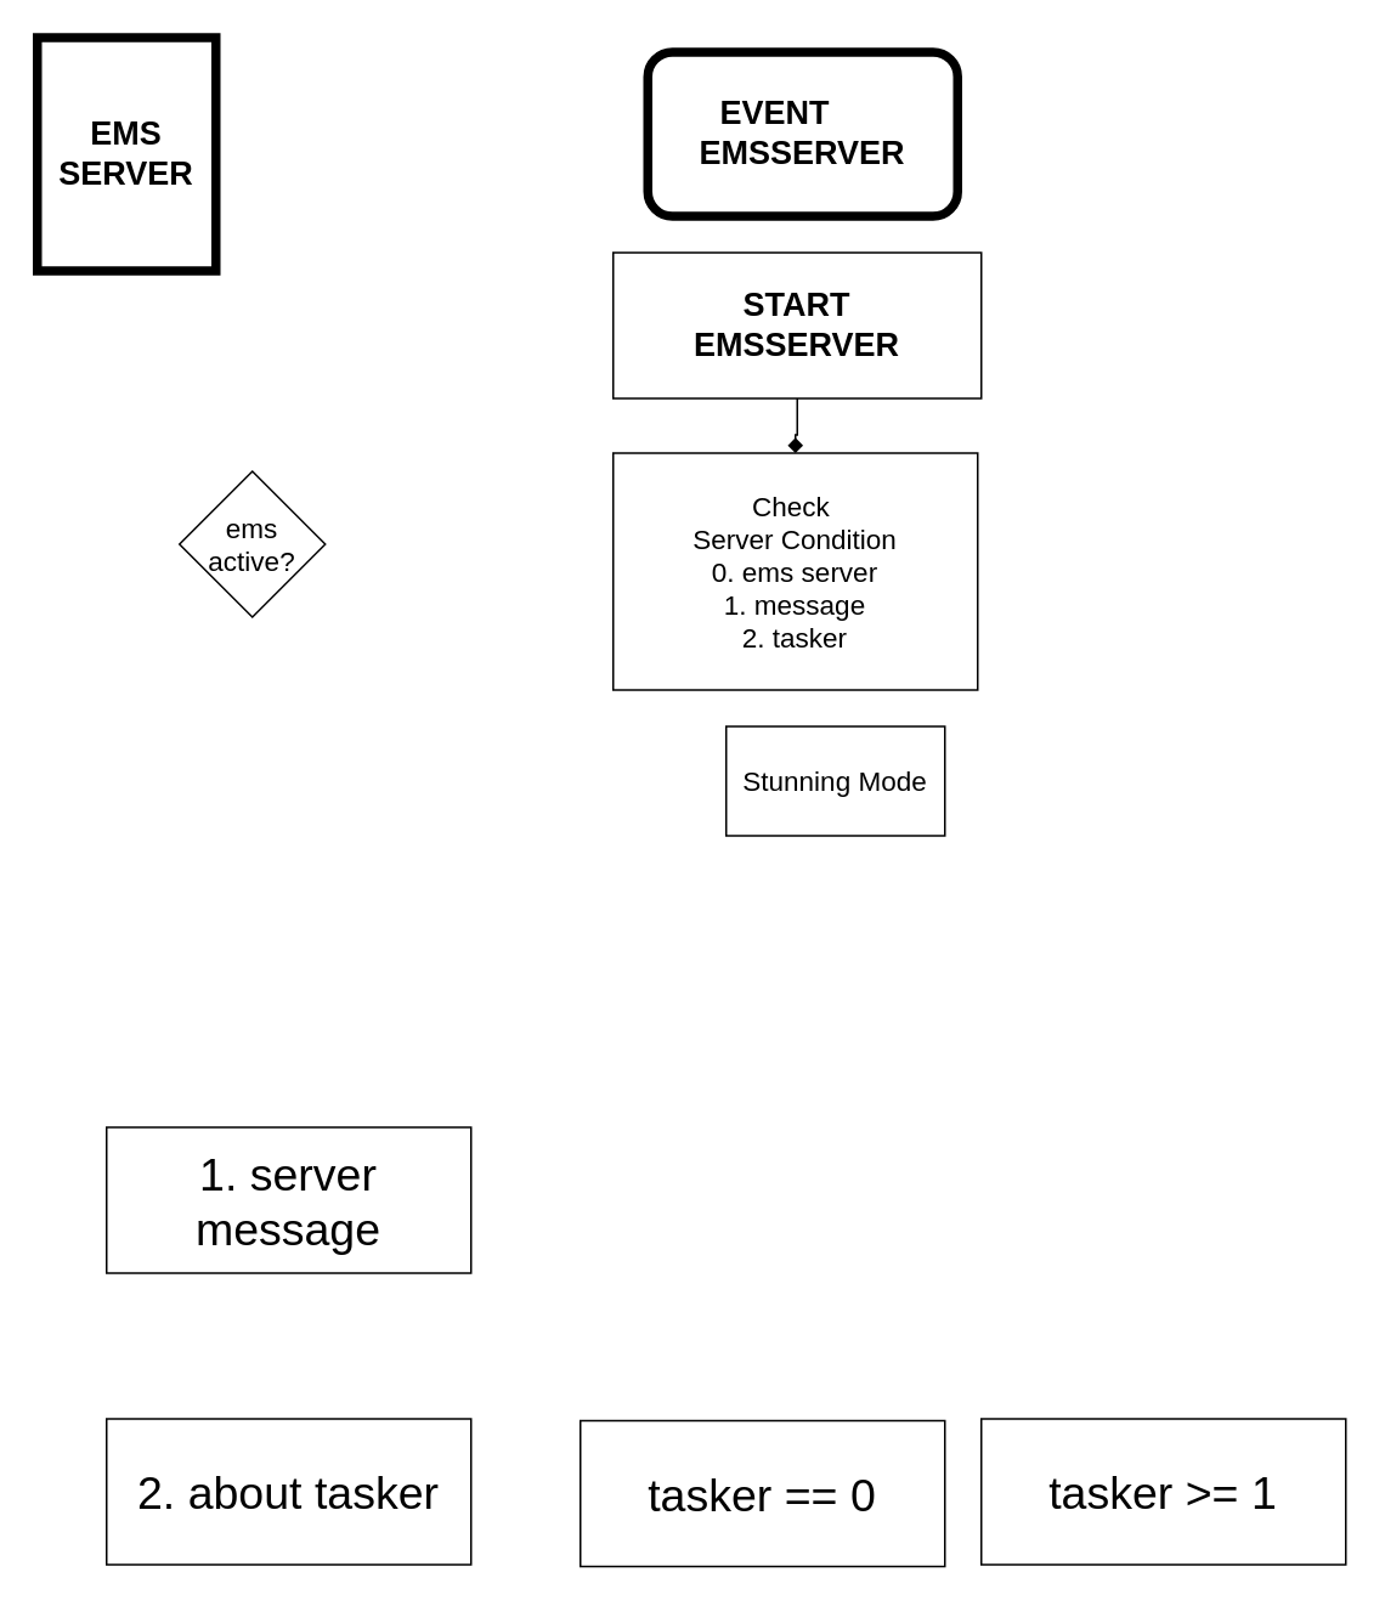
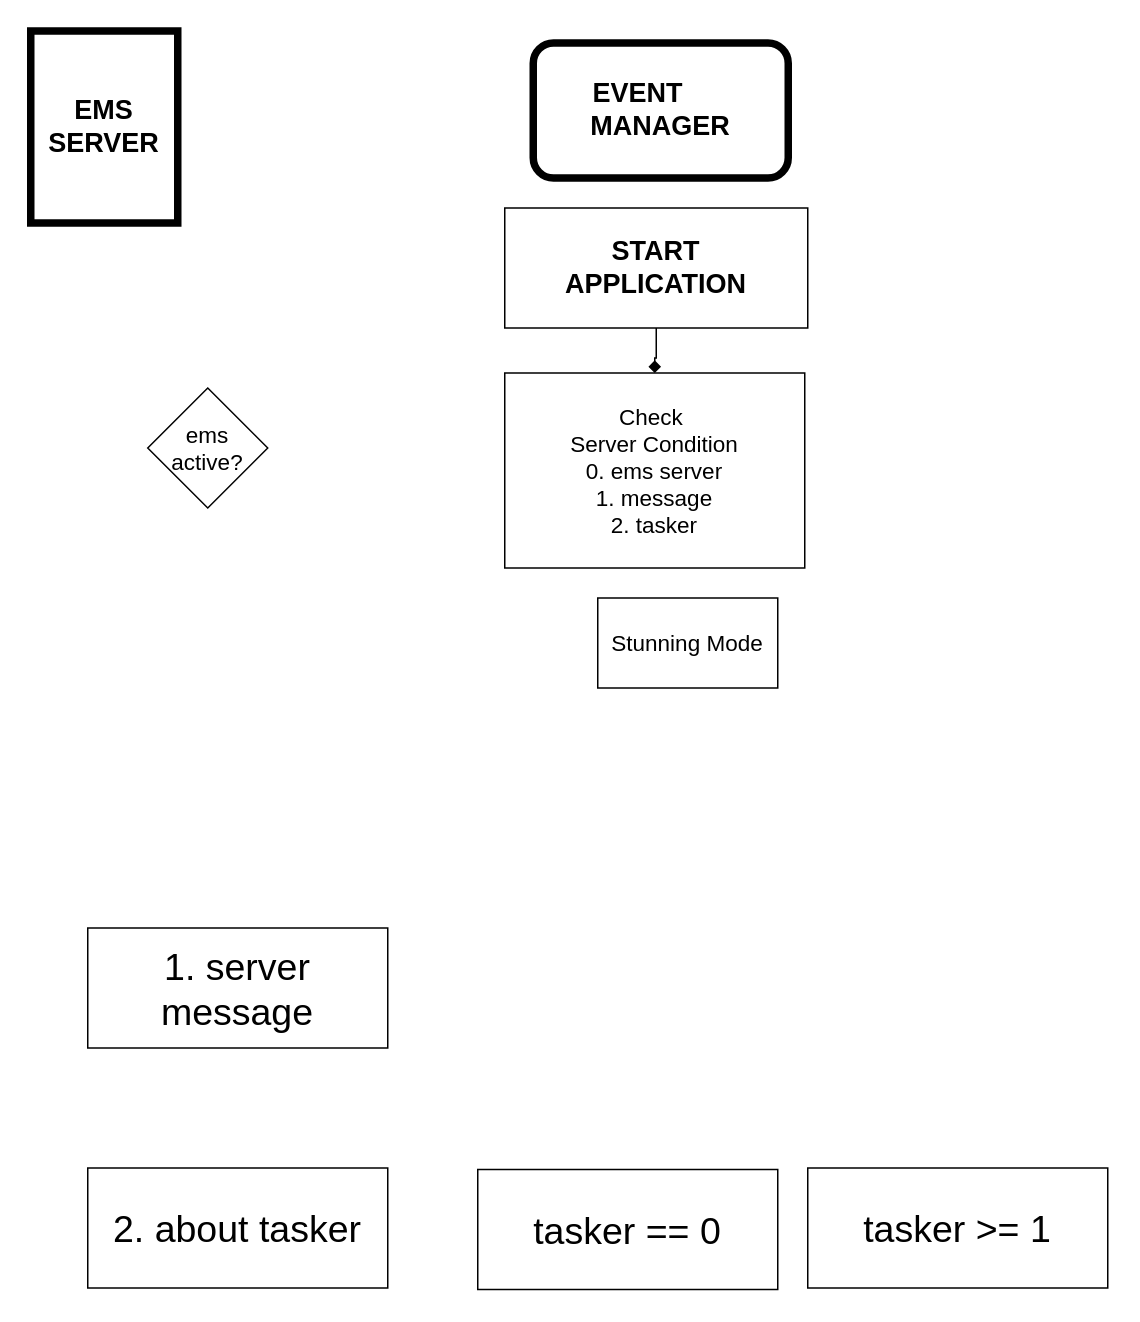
- <mxCell id="3" value="&lt;b style=&quot;font-size: 18px;&quot;&gt;EVENT&amp;nbsp; &amp;nbsp; &amp;nbsp;&amp;nbsp;&lt;br style=&quot;font-size: 18px;&quot;&gt;&lt;/b&gt;&lt;div style=&quot;font-size: 18px;&quot;&gt;&lt;span style=&quot;font-size: 18px;&quot;&gt;&lt;b style=&quot;font-size: 18px;&quot;&gt;EMSSERVER&lt;/b&gt;&lt;/span&gt;&lt;/div&gt;" style="rounded=1;whiteSpace=wrap;html=1;strokeWidth=5;fontSize=18;align=center;" parent="1" vertex="1"><mxGeometry x="355" y="28" width="170" height="90" as="geometry" /></mxCell>
+ <mxCell id="3" value="&lt;b style=&quot;font-size: 18px;&quot;&gt;EVENT&amp;nbsp; &amp;nbsp; &amp;nbsp;&amp;nbsp;&lt;br style=&quot;font-size: 18px;&quot;&gt;&lt;/b&gt;&lt;div style=&quot;font-size: 18px;&quot;&gt;&lt;span style=&quot;font-size: 18px;&quot;&gt;&lt;b style=&quot;font-size: 18px;&quot;&gt;MANAGER&lt;/b&gt;&lt;/span&gt;&lt;/div&gt;" style="rounded=1;whiteSpace=wrap;html=1;strokeWidth=5;fontSize=18;align=center;" parent="1" vertex="1"><mxGeometry x="355" y="28" width="170" height="90" as="geometry" /></mxCell>
- <mxCell id="6" value="&lt;b style=&quot;font-size: 18px;&quot;&gt;START&lt;br style=&quot;font-size: 18px;&quot;&gt;EMSSERVER&lt;/b&gt;" style="rounded=0;whiteSpace=wrap;html=1;strokeWidth=1;fontSize=18;" parent="1" vertex="1"><mxGeometry x="336" y="138" width="202" height="80" as="geometry" /></mxCell>
+ <mxCell id="6" value="&lt;b style=&quot;font-size: 18px;&quot;&gt;START&lt;br style=&quot;font-size: 18px;&quot;&gt;APPLICATION&lt;/b&gt;" style="rounded=0;whiteSpace=wrap;html=1;strokeWidth=1;fontSize=18;" parent="1" vertex="1"><mxGeometry x="336" y="138" width="202" height="80" as="geometry" /></mxCell>
